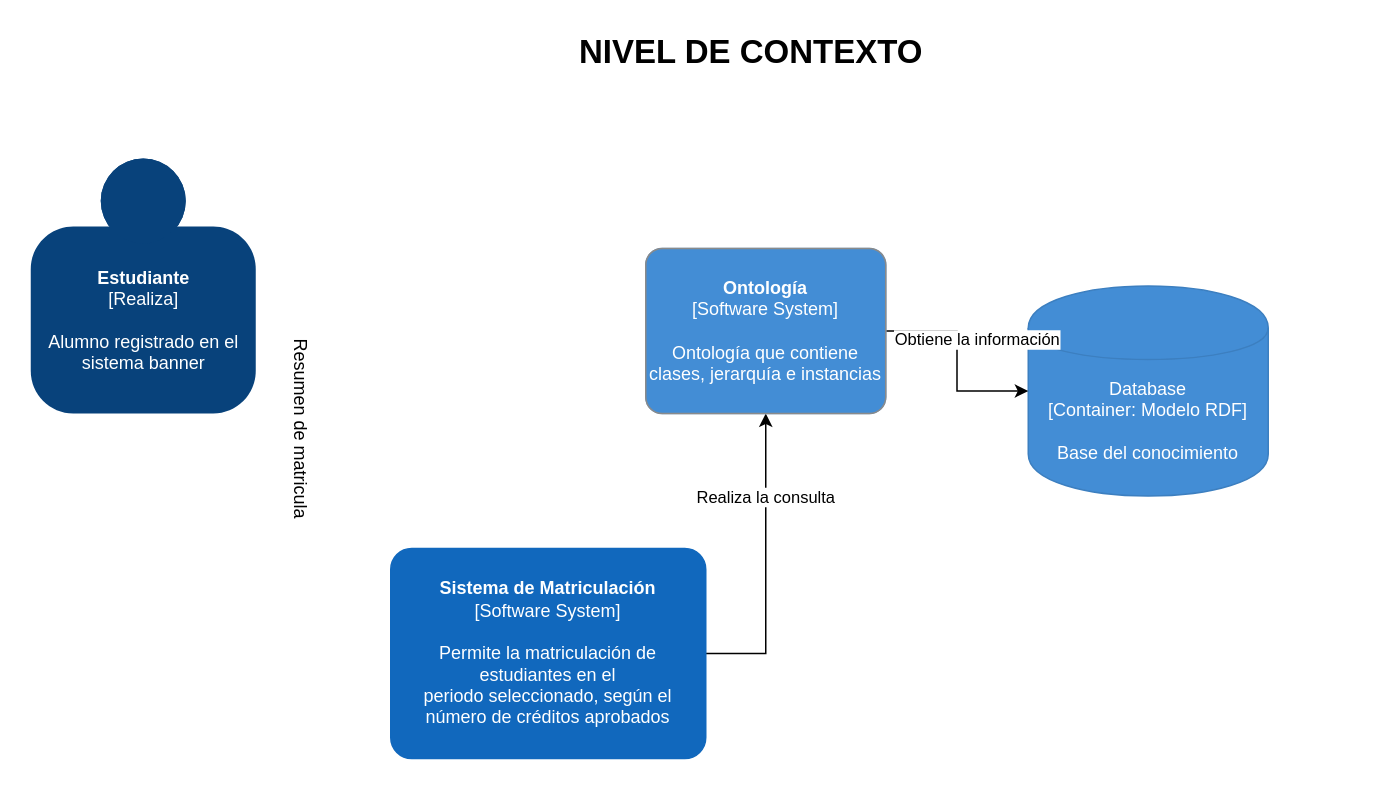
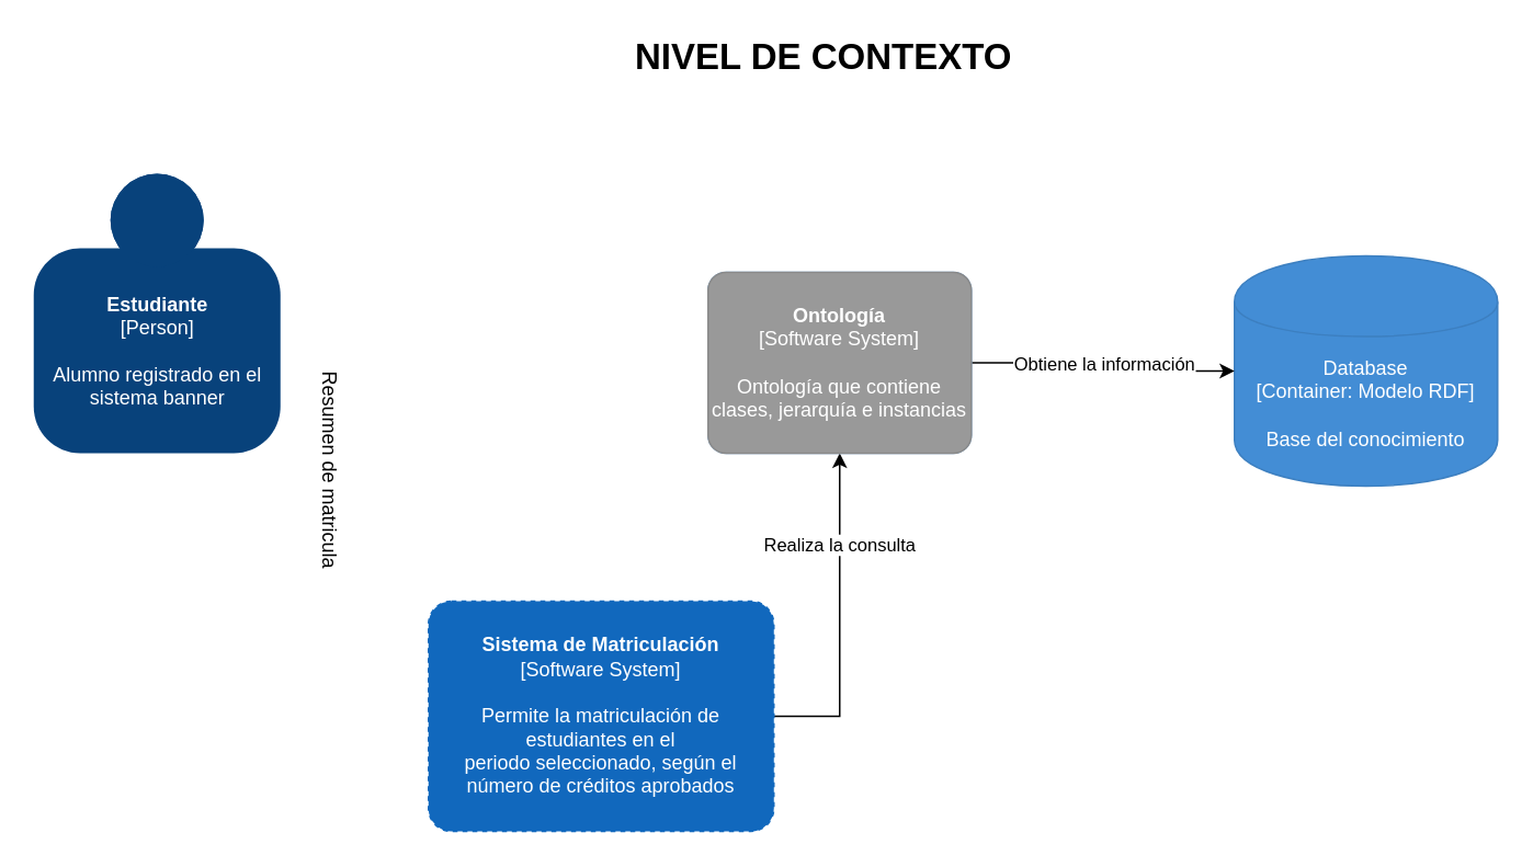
- <mxCell id="2" value="&lt;b&gt;Estudiante&lt;/b&gt;&lt;div&gt;[Realiza]&lt;/div&gt;&lt;br&gt;&lt;div&gt;Alumno registrado en el &#10;sistema banner&lt;/div&gt;" style="html=1;dashed=0;whitespace=wrap;fillColor=#08427b;strokeColor=none;fontColor=#ffffff;shape=mxgraph.c4.person;align=center;metaEdit=1;points=[[0.5,0,0],[1,0.5,0],[1,0.75,0],[0.75,1,0],[0.5,1,0],[0.25,1,0],[0,0.75,0],[0,0.5,0]];metaData={&quot;c4Type&quot;:{&quot;editable&quot;:false}};" vertex="1" parent="1"><mxGeometry x="20" y="105" width="150" height="170" as="geometry" /></mxCell>
+ <mxCell id="2" value="&lt;b&gt;Estudiante&lt;/b&gt;&lt;div&gt;[Person]&lt;/div&gt;&lt;br&gt;&lt;div&gt;Alumno registrado en el &#10;sistema banner&lt;/div&gt;" style="html=1;dashed=0;whitespace=wrap;fillColor=#08427b;strokeColor=none;fontColor=#ffffff;shape=mxgraph.c4.person;align=center;metaEdit=1;points=[[0.5,0,0],[1,0.5,0],[1,0.75,0],[0.75,1,0],[0.5,1,0],[0.25,1,0],[0,0.75,0],[0,0.5,0]];metaData={&quot;c4Type&quot;:{&quot;editable&quot;:false}};" vertex="1" parent="1"><mxGeometry x="20" y="105" width="150" height="170" as="geometry" /></mxCell>
- <mxCell id="12" value="&lt;b style=&quot;font-size: 12px;&quot;&gt;Ontología&lt;/b&gt;&lt;div style=&quot;font-size: 12px;&quot;&gt;[Software System]&lt;/div&gt;&lt;br style=&quot;font-size: 12px;&quot;&gt;&lt;div style=&quot;font-size: 12px;&quot;&gt;Ontología que contiene clases, jerarquía e instancias&lt;/div&gt;" style="rounded=1;whiteSpace=wrap;html=1;labelBackgroundColor=none;fillColor=#438dd5;fontColor=#ffffff;align=center;arcSize=10;strokeColor=#8A8A8A;metaEdit=1;metaData={&quot;c4Type&quot;:{&quot;editable&quot;:false}};points=[[0.25,0,0],[0.5,0,0],[0.75,0,0],[1,0.25,0],[1,0.5,0],[1,0.75,0],[0.75,1,0],[0.5,1,0],[0.25,1,0],[0,0.75,0],[0,0.5,0],[0,0.25,0]];fontSize=12;" vertex="1" parent="1"><mxGeometry x="430" y="165" width="160" height="110.0" as="geometry" /></mxCell>
+ <mxCell id="12" value="&lt;b style=&quot;font-size: 12px;&quot;&gt;Ontología&lt;/b&gt;&lt;div style=&quot;font-size: 12px;&quot;&gt;[Software System]&lt;/div&gt;&lt;br style=&quot;font-size: 12px;&quot;&gt;&lt;div style=&quot;font-size: 12px;&quot;&gt;Ontología que contiene clases, jerarquía e instancias&lt;/div&gt;" style="rounded=1;whiteSpace=wrap;html=1;labelBackgroundColor=none;fillColor=#999999;fontColor=#ffffff;align=center;arcSize=10;strokeColor=#8A8A8A;metaEdit=1;metaData={&quot;c4Type&quot;:{&quot;editable&quot;:false}};points=[[0.25,0,0],[0.5,0,0],[0.75,0,0],[1,0.25,0],[1,0.5,0],[1,0.75,0],[0.75,1,0],[0.5,1,0],[0.25,1,0],[0,0.75,0],[0,0.5,0],[0,0.25,0]];fontSize=12;" vertex="1" parent="1"><mxGeometry x="430" y="165" width="160" height="110.0" as="geometry" /></mxCell>
- <mxCell id="3" value="Database&lt;div&gt;[Container:&amp;nbsp;Modelo RDF]&lt;/div&gt;&lt;br&gt;&lt;div&gt;Base del conocimiento&lt;/div&gt;" style="shape=cylinder;whiteSpace=wrap;html=1;boundedLbl=1;rounded=0;labelBackgroundColor=none;fillColor=#438DD5;fontSize=12;fontColor=#ffffff;align=center;strokeColor=#3C7FC0;metaEdit=1;points=[[0.5,0,0],[1,0.25,0],[1,0.5,0],[1,0.75,0],[0.5,1,0],[0,0.75,0],[0,0.5,0],[0,0.25,0]];metaData={&quot;c4Type&quot;:{&quot;editable&quot;:false}};" vertex="1" parent="1"><mxGeometry x="685" y="190" width="160" height="140" as="geometry" /></mxCell>
+ <mxCell id="3" value="Database&lt;div&gt;[Container:&amp;nbsp;Modelo RDF]&lt;/div&gt;&lt;br&gt;&lt;div&gt;Base del conocimiento&lt;/div&gt;" style="shape=cylinder;whiteSpace=wrap;html=1;boundedLbl=1;rounded=0;labelBackgroundColor=none;fillColor=#438DD5;fontSize=12;fontColor=#ffffff;align=center;strokeColor=#3C7FC0;metaEdit=1;points=[[0.5,0,0],[1,0.25,0],[1,0.5,0],[1,0.75,0],[0.5,1,0],[0,0.75,0],[0,0.5,0],[0,0.25,0]];metaData={&quot;c4Type&quot;:{&quot;editable&quot;:false}};" vertex="1" parent="1"><mxGeometry x="750" y="155" width="160" height="140" as="geometry" /></mxCell>
- <mxCell id="6" value="&lt;b&gt;Sistema de Matriculación&lt;/b&gt;&lt;div&gt;[Software System]&lt;/div&gt;&lt;br&gt;&lt;div&gt;Permite la matriculación de estudiantes en el&#10;periodo seleccionado, según el &#10;número de créditos aprobados&lt;/div&gt;" style="rounded=1;whiteSpace=wrap;html=1;labelBackgroundColor=none;fillColor=#1168BD;fontColor=#ffffff;align=center;arcSize=10;strokeColor=#1168BD;metaEdit=1;metaData={&quot;c4Type&quot;:{&quot;editable&quot;:false}};points=[[0.25,0,0],[0.5,0,0],[0.75,0,0],[1,0.25,0],[1,0.5,0],[1,0.75,0],[0.75,1,0],[0.5,1,0],[0.25,1,0],[0,0.75,0],[0,0.5,0],[0,0.25,0]];" vertex="1" parent="1"><mxGeometry x="260" y="365" width="210" height="140" as="geometry" /></mxCell>
+ <mxCell id="6" value="&lt;b&gt;Sistema de Matriculación&lt;/b&gt;&lt;div&gt;[Software System]&lt;/div&gt;&lt;br&gt;&lt;div&gt;Permite la matriculación de estudiantes en el&#10;periodo seleccionado, según el &#10;número de créditos aprobados&lt;/div&gt;" style="rounded=1;whiteSpace=wrap;html=1;labelBackgroundColor=none;fillColor=#1168BD;fontColor=#ffffff;align=center;arcSize=10;strokeColor=#1168BD;metaEdit=1;metaData={&quot;c4Type&quot;:{&quot;editable&quot;:false}};points=[[0.25,0,0],[0.5,0,0],[0.75,0,0],[1,0.25,0],[1,0.5,0],[1,0.75,0],[0.75,1,0],[0.5,1,0],[0.25,1,0],[0,0.75,0],[0,0.5,0],[0,0.25,0]];dashed=1;" vertex="1" parent="1"><mxGeometry x="260" y="365" width="210" height="140" as="geometry" /></mxCell>
